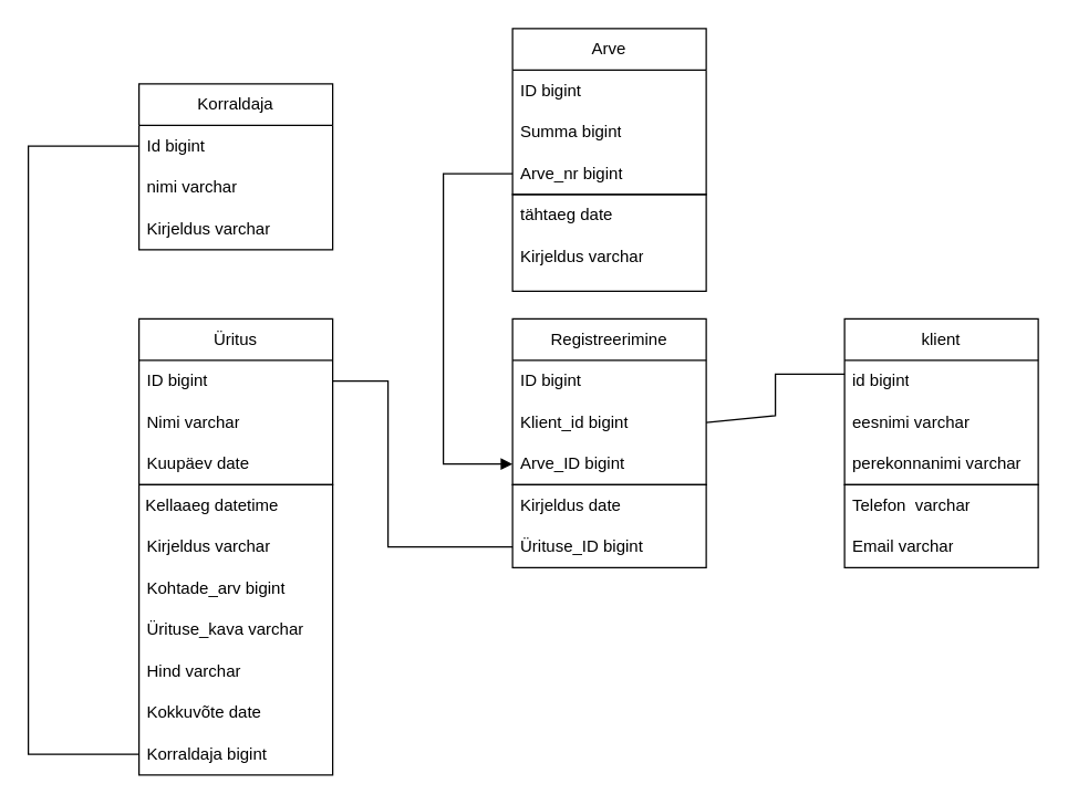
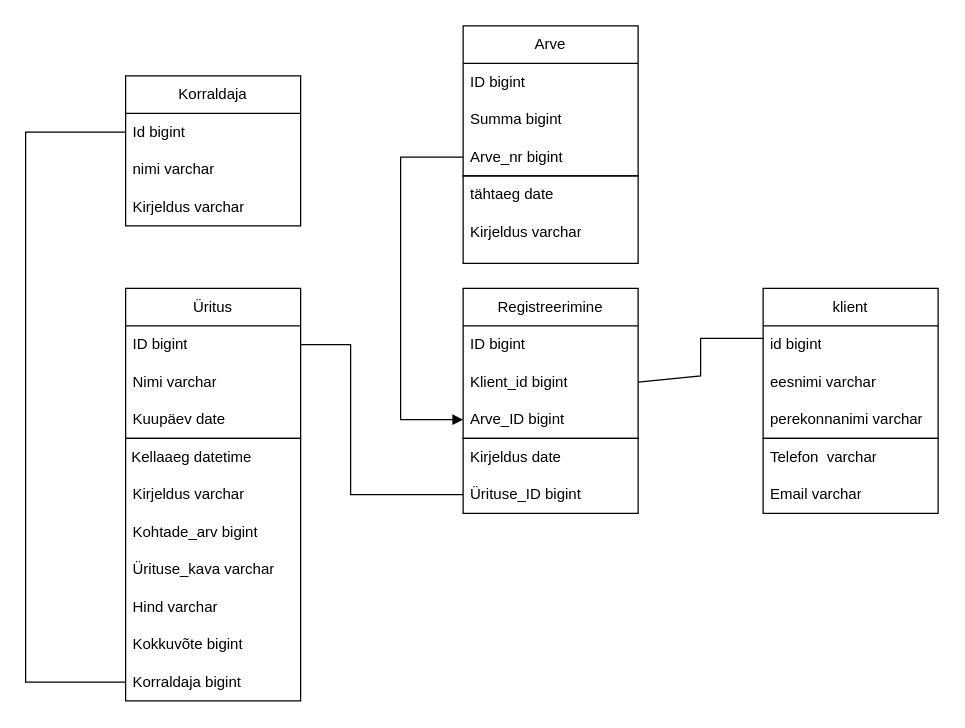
- <mxCell id="35" value="Kokkuvõte date" style="text;strokeColor=none;fillColor=none;align=left;verticalAlign=middle;spacingLeft=4;spacingRight=4;overflow=hidden;points=[[0,0.5],[1,0.5]];portConstraint=eastwest;rotatable=0;whiteSpace=wrap;html=1;" parent="1" vertex="1"><mxGeometry x="100" y="500" width="140" height="30" as="geometry" /></mxCell>
+ <mxCell id="35" value="Kokkuvõte bigint" style="text;strokeColor=none;fillColor=none;align=left;verticalAlign=middle;spacingLeft=4;spacingRight=4;overflow=hidden;points=[[0,0.5],[1,0.5]];portConstraint=eastwest;rotatable=0;whiteSpace=wrap;html=1;" parent="1" vertex="1"><mxGeometry x="100" y="500" width="140" height="30" as="geometry" /></mxCell>
